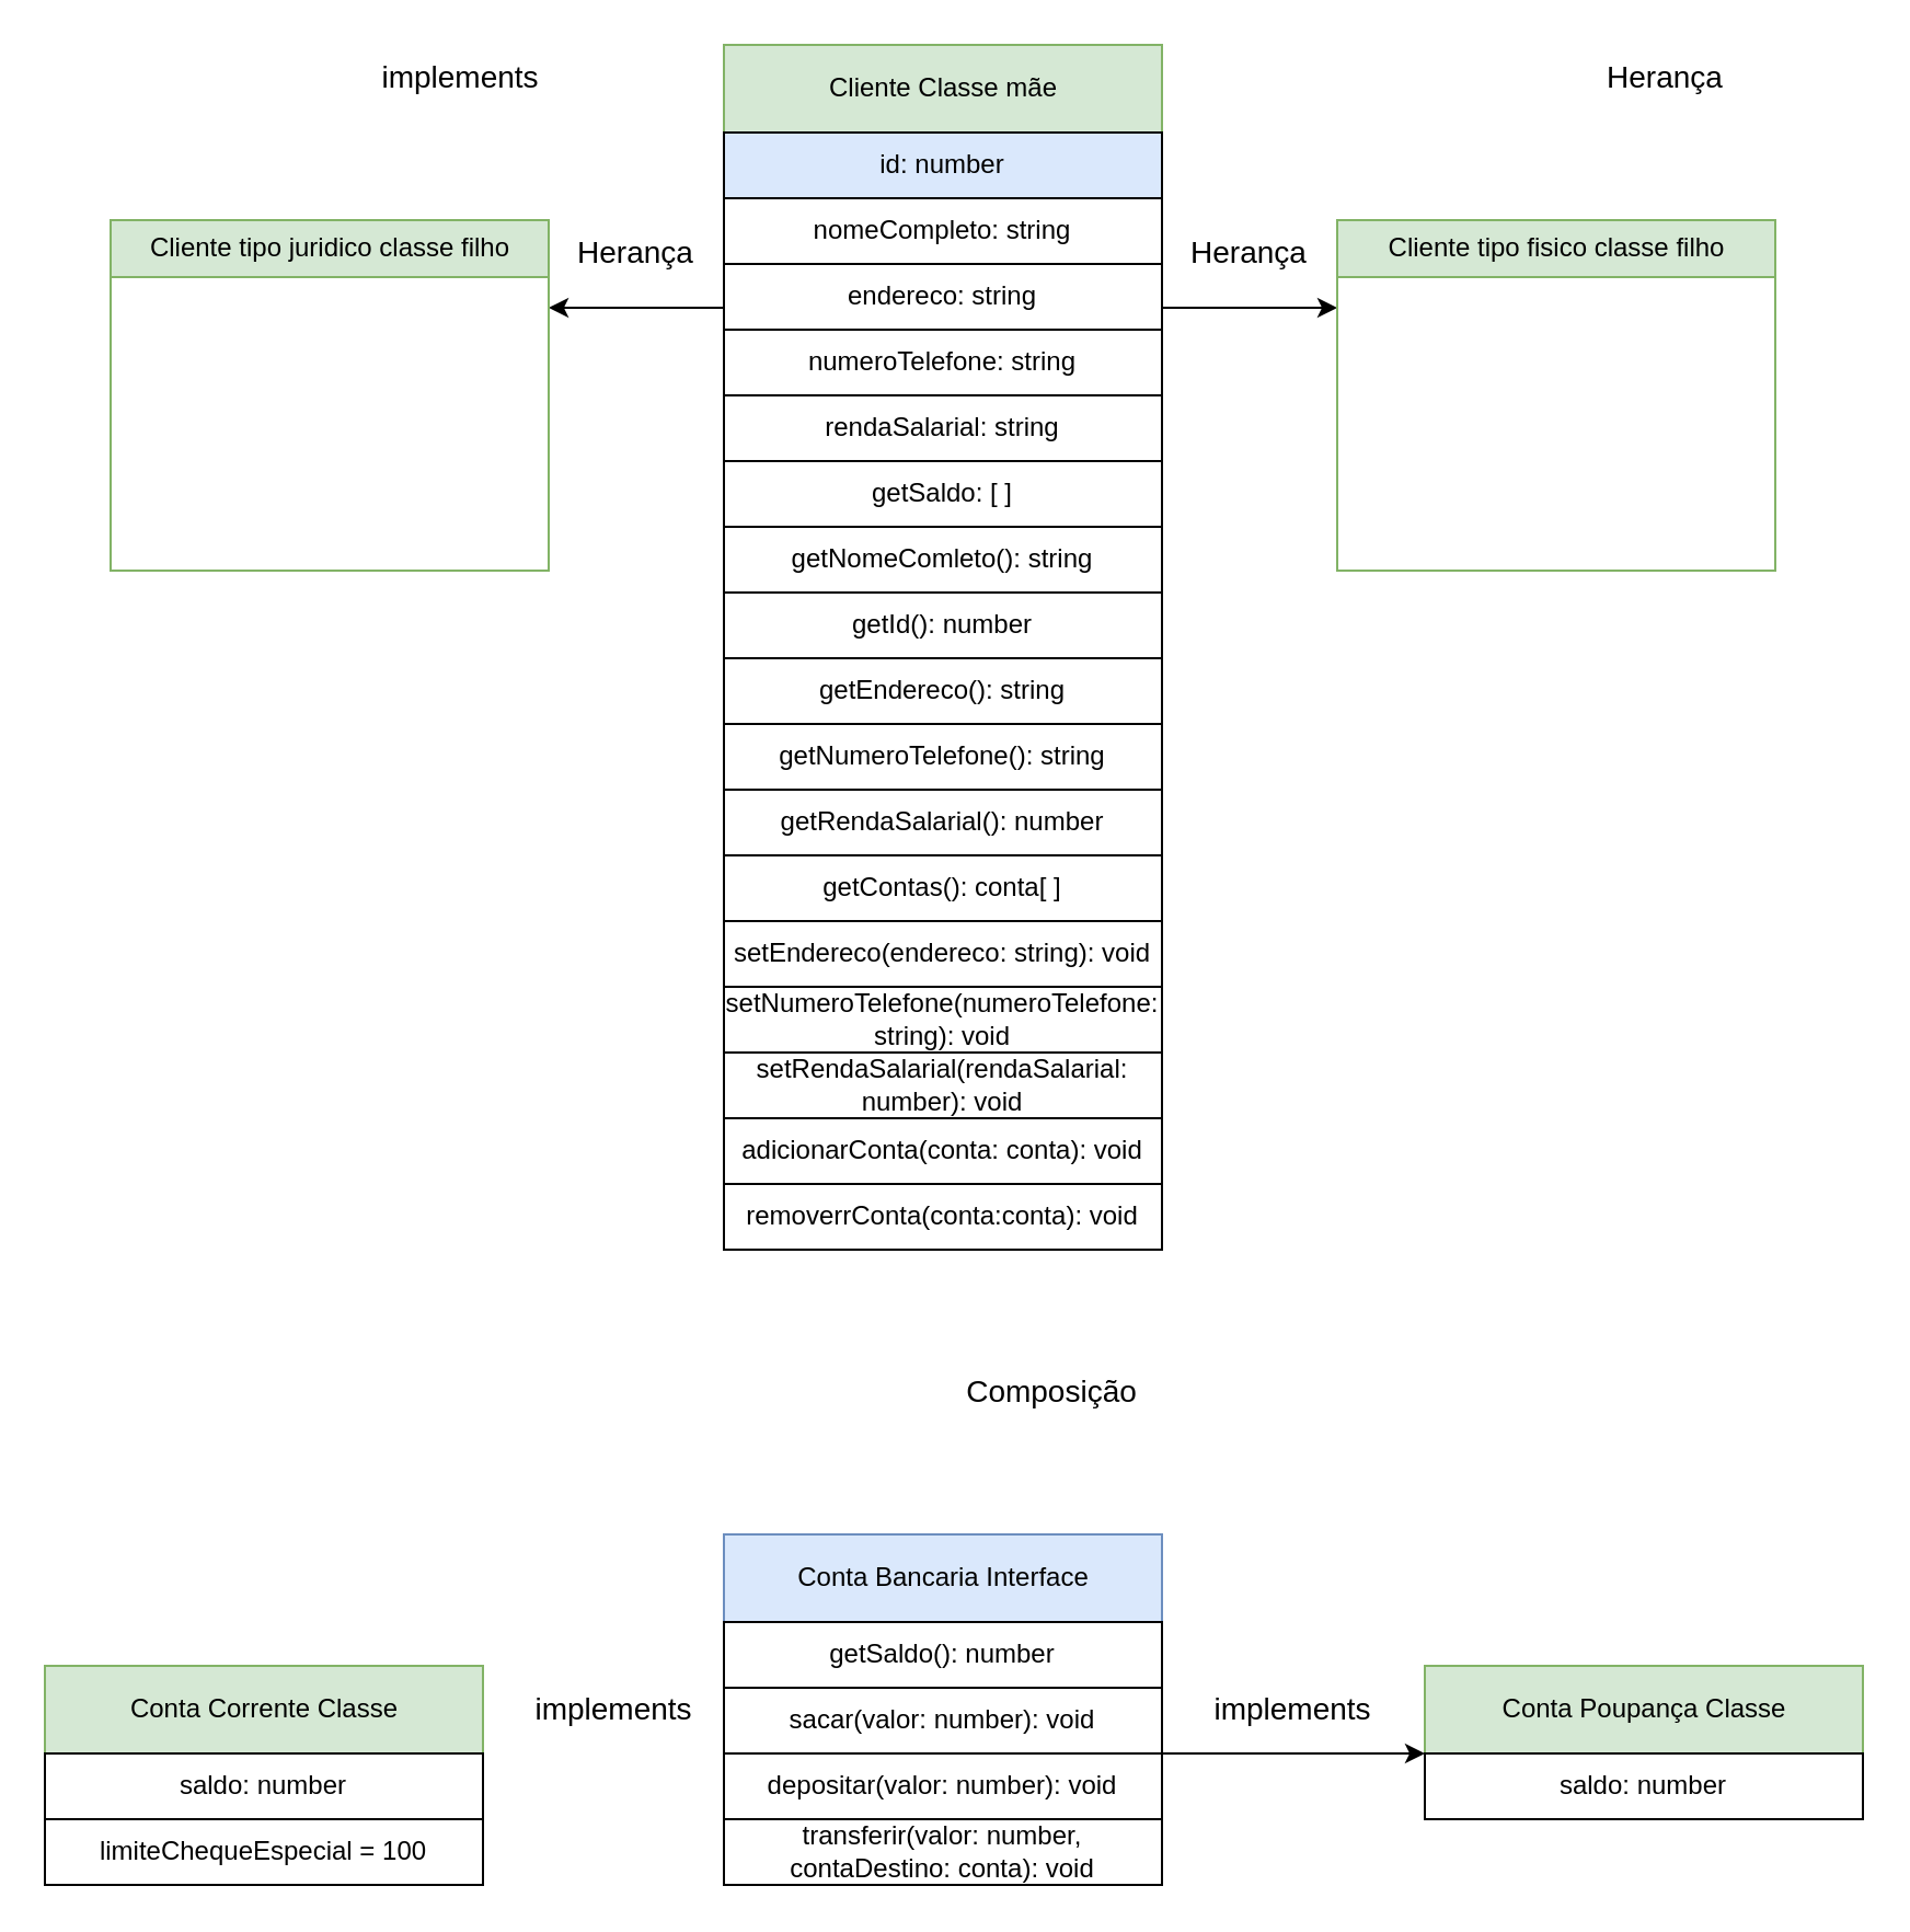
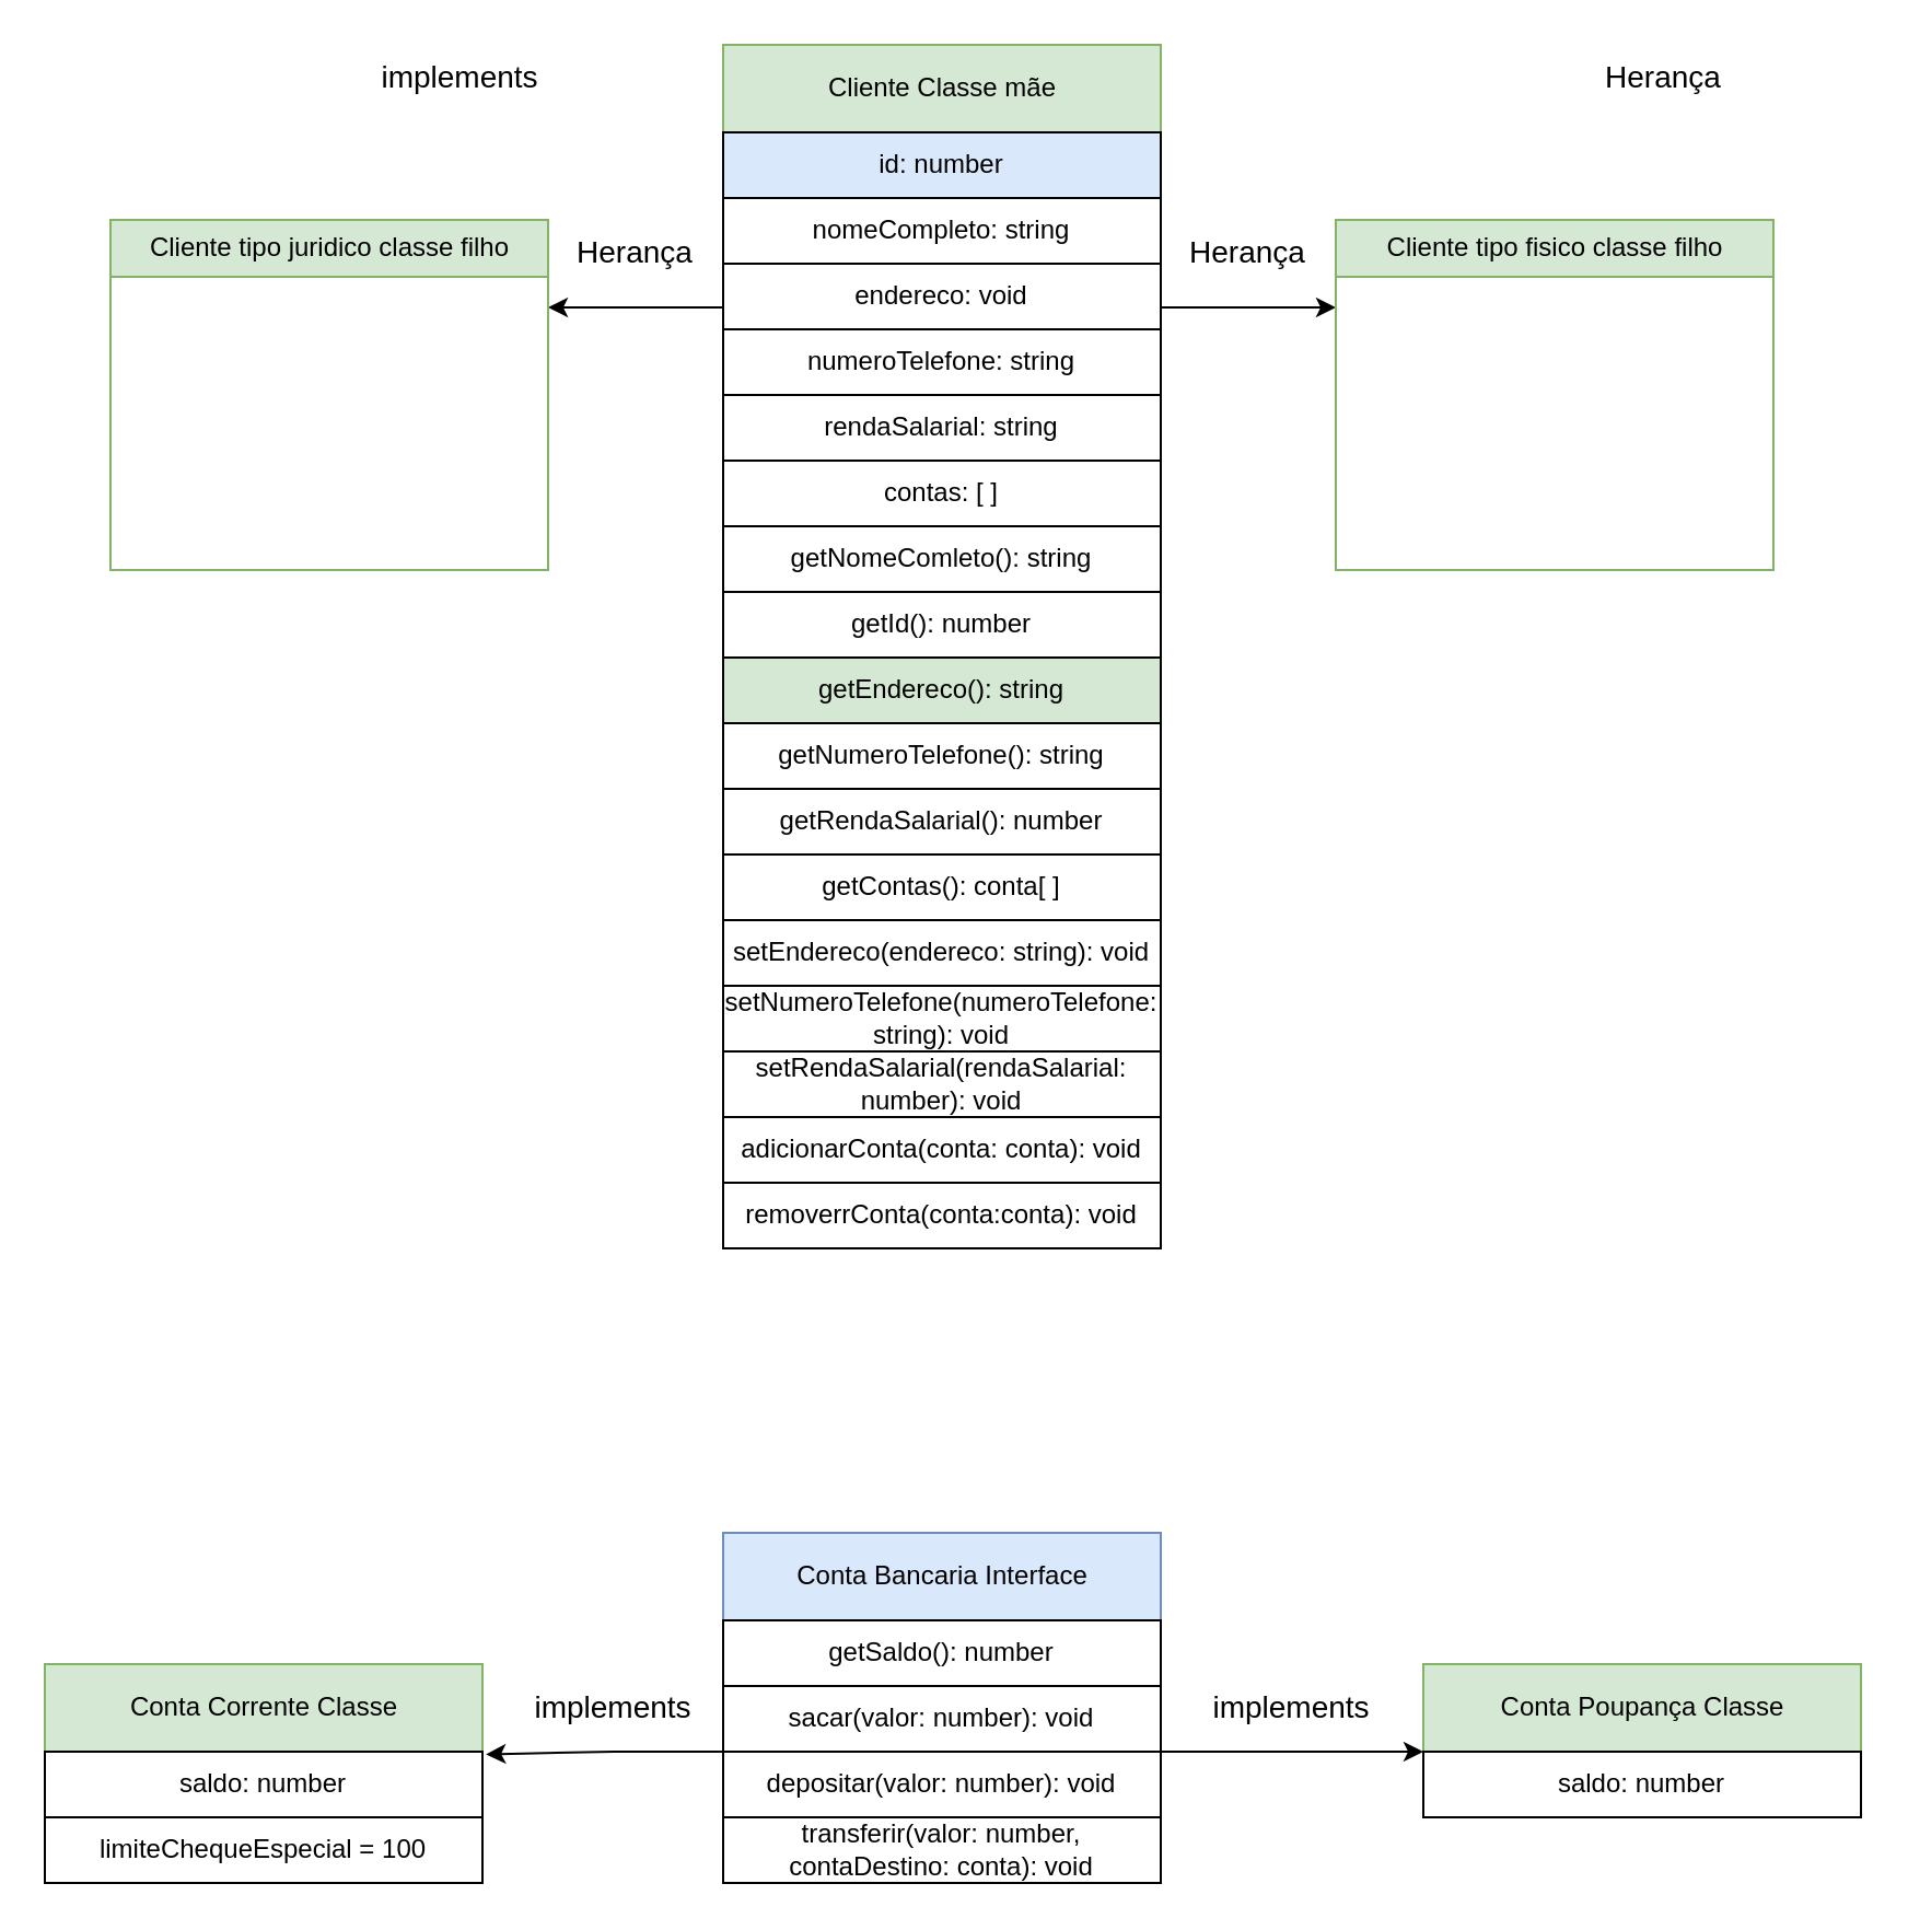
- <mxCell id="22" value="endereco: string" style="whiteSpace=wrap;html=1;" vertex="1" parent="19"><mxGeometry y="100" width="200" height="30" as="geometry" /></mxCell>
+ <mxCell id="22" value="endereco: void" style="whiteSpace=wrap;html=1;" vertex="1" parent="19"><mxGeometry y="100" width="200" height="30" as="geometry" /></mxCell>
- <mxCell id="25" value="getSaldo: [ ]" style="whiteSpace=wrap;html=1;" vertex="1" parent="19"><mxGeometry y="190" width="200" height="30" as="geometry" /></mxCell>
+ <mxCell id="25" value="contas: [ ]" style="whiteSpace=wrap;html=1;" vertex="1" parent="19"><mxGeometry y="190" width="200" height="30" as="geometry" /></mxCell>
- <mxCell id="28" value="getEndereco(): string" style="whiteSpace=wrap;html=1;" vertex="1" parent="19"><mxGeometry y="280" width="200" height="30" as="geometry" /></mxCell>
+ <mxCell id="28" value="getEndereco(): string" style="whiteSpace=wrap;html=1;fillColor=#d5e8d4;" vertex="1" parent="19"><mxGeometry y="280" width="200" height="30" as="geometry" /></mxCell>
- <mxCell id="16" value="&lt;span style=&quot;font-size: 14px;&quot;&gt;Composição&lt;/span&gt;" style="text;html=1;align=center;verticalAlign=middle;whiteSpace=wrap;rounded=0;strokeWidth=4;strokeColor=none;fillColor=none;glass=0;shadow=0;" parent="1" vertex="1"><mxGeometry x="435" y="620" width="90" height="30" as="geometry" /></mxCell>
+ <mxCell id="2" value="" style="rounded=0;orthogonalLoop=1;jettySize=auto;html=1;entryX=1.008;entryY=0.412;entryDx=0;entryDy=0;entryPerimeter=0;exitX=0;exitY=0;exitDx=0;exitDy=0;" parent="1" target="8" edge="1" source="6"><mxGeometry relative="1" as="geometry"><mxPoint x="330" y="580" as="sourcePoint" /><mxPoint x="250" y="580" as="targetPoint" /><Array as="points"><mxPoint x="280" y="800" /></Array></mxGeometry></mxCell>
